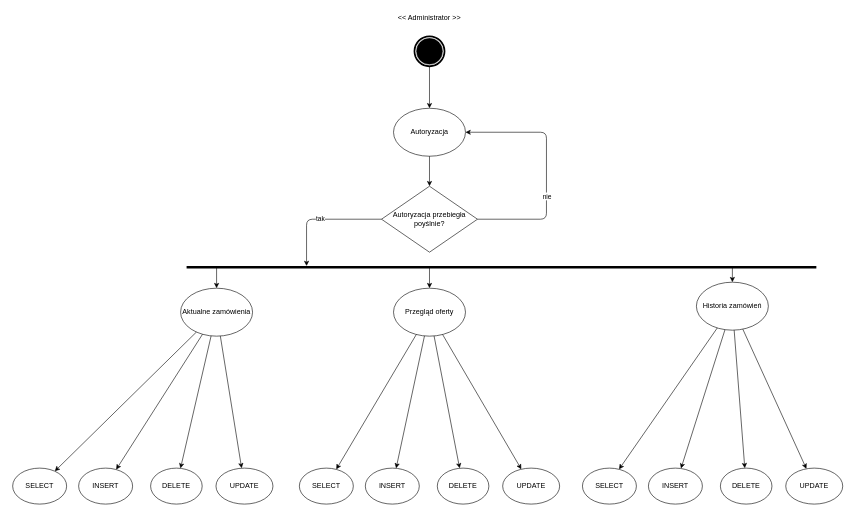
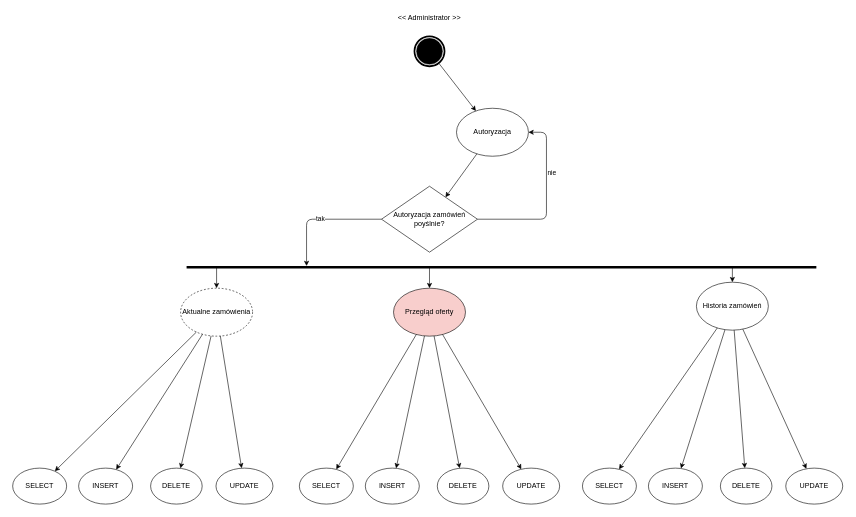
- <mxCell id="4" value="Autoryzacja" style="ellipse;whiteSpace=wrap;html=1;" vertex="1" parent="1"><mxGeometry x="655" y="180" width="120" height="80" as="geometry" /></mxCell>
+ <mxCell id="4" value="Autoryzacja" style="ellipse;whiteSpace=wrap;html=1;" vertex="1" parent="1"><mxGeometry x="760" y="180" width="120" height="80" as="geometry" /></mxCell>
- <mxCell id="5" value="Autoryzacja przebiegła&lt;br&gt;poyślnie?" style="rhombus;whiteSpace=wrap;html=1;" vertex="1" parent="1"><mxGeometry x="635" y="310" width="160" height="110" as="geometry" /></mxCell>
+ <mxCell id="5" value="Autoryzacja zamówień&lt;br&gt;poyślnie?" style="rhombus;whiteSpace=wrap;html=1;" vertex="1" parent="1"><mxGeometry x="635" y="310" width="160" height="110" as="geometry" /></mxCell>
- <mxCell id="13" value="Aktualne zamówienia" style="ellipse;whiteSpace=wrap;html=1;" vertex="1" parent="1"><mxGeometry x="300" y="480" width="120" height="80" as="geometry" /></mxCell>
+ <mxCell id="13" value="Aktualne zamówienia" style="ellipse;whiteSpace=wrap;html=1;dashed=1;" vertex="1" parent="1"><mxGeometry x="300" y="480" width="120" height="80" as="geometry" /></mxCell>
- <mxCell id="14" value="Przegląd oferty" style="ellipse;whiteSpace=wrap;html=1;" vertex="1" parent="1"><mxGeometry x="655" y="480" width="120" height="80" as="geometry" /></mxCell>
+ <mxCell id="14" value="Przegląd oferty" style="ellipse;whiteSpace=wrap;html=1;fillColor=#f8cecc;" vertex="1" parent="1"><mxGeometry x="655" y="480" width="120" height="80" as="geometry" /></mxCell>
